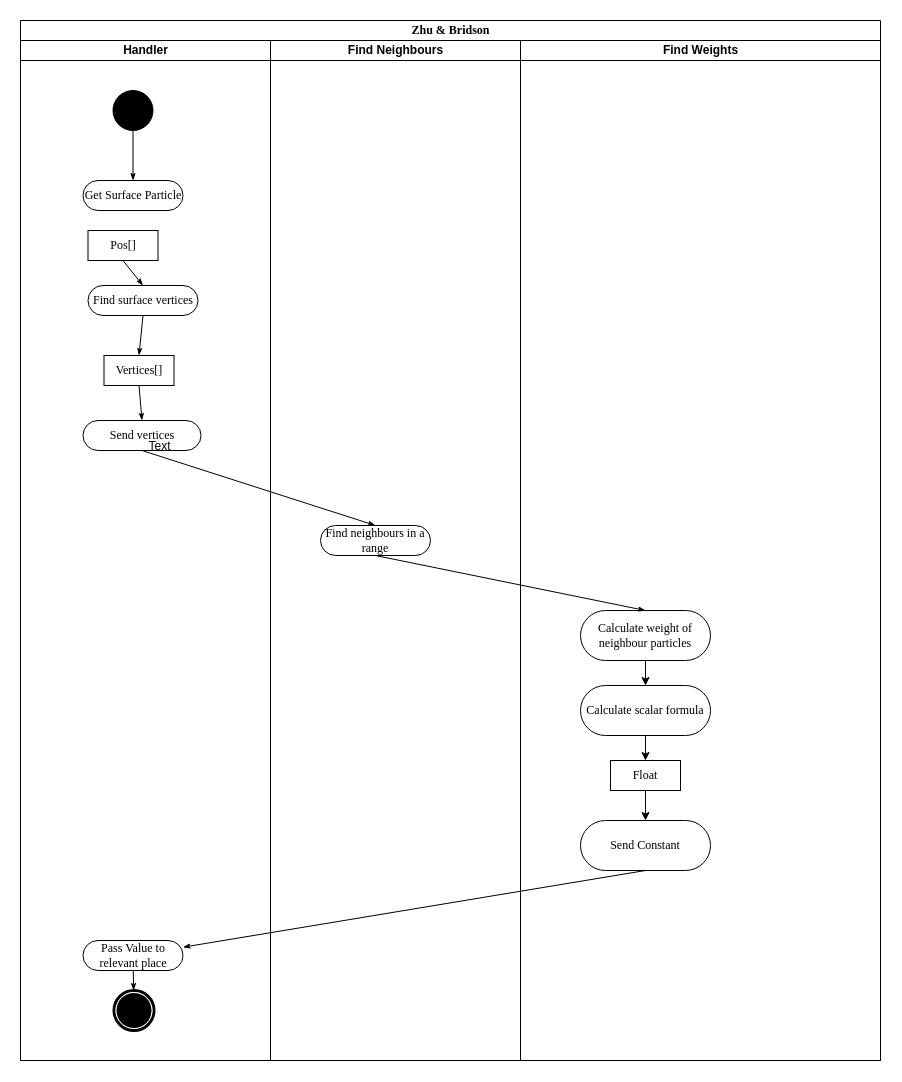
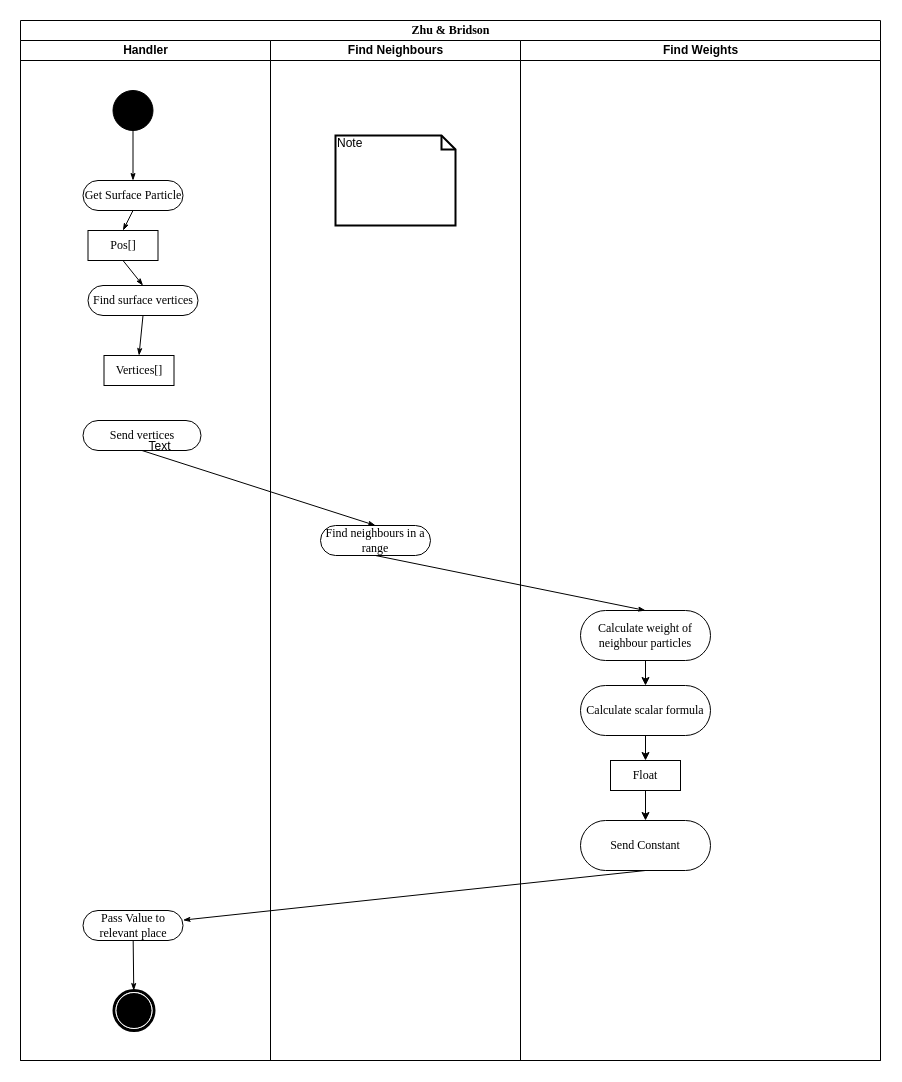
+ <mxCell id="20" value="Note" style="shape=note;whiteSpace=wrap;html=1;size=14;verticalAlign=top;align=left;spacingTop=-6;strokeWidth=2;" vertex="1" parent="18"><mxGeometry x="65" y="95" width="120" height="90" as="geometry" /></mxCell>
+ <mxCell id="8" style="edgeStyle=none;rounded=0;html=1;labelBackgroundColor=none;startArrow=none;startFill=0;startSize=5;endArrow=classicThin;endFill=1;endSize=5;jettySize=auto;orthogonalLoop=1;strokeWidth=1;fontFamily=Verdana;fontSize=12;exitX=0.5;exitY=1;exitDx=0;exitDy=0;entryX=0.5;entryY=0;entryDx=0;entryDy=0;" edge="1" parent="3" source="5" target="7"><mxGeometry relative="1" as="geometry"><mxPoint x="117.5" y="400" as="sourcePoint" /><mxPoint x="117.5" y="440" as="targetPoint" /></mxGeometry></mxCell>
- <mxCell id="17" style="edgeStyle=none;rounded=0;html=1;labelBackgroundColor=none;startArrow=none;startFill=0;startSize=5;endArrow=classicThin;endFill=1;endSize=5;jettySize=auto;orthogonalLoop=1;strokeWidth=1;fontFamily=Verdana;fontSize=12;exitX=0.5;exitY=1;exitDx=0;exitDy=0;entryX=0.5;entryY=0;entryDx=0;entryDy=0;" edge="1" parent="3" source="16" target="11"><mxGeometry relative="1" as="geometry"><mxPoint x="122.5" y="290" as="sourcePoint" /><mxPoint x="63.5" y="320" as="targetPoint" /></mxGeometry></mxCell>
- <mxCell id="14" value="Pass Value to relevant place" style="rounded=1;whiteSpace=wrap;html=1;shadow=0;comic=0;labelBackgroundColor=none;strokeWidth=1;fontFamily=Verdana;fontSize=12;align=center;arcSize=50;" parent="3" vertex="1"><mxGeometry x="62.5" y="900" width="100" height="30" as="geometry" /></mxCell>
+ <mxCell id="14" value="Pass Value to relevant place" style="rounded=1;whiteSpace=wrap;html=1;shadow=0;comic=0;labelBackgroundColor=none;strokeWidth=1;fontFamily=Verdana;fontSize=12;align=center;arcSize=50;" parent="3" vertex="1"><mxGeometry x="62.5" y="870" width="100" height="30" as="geometry" /></mxCell>
